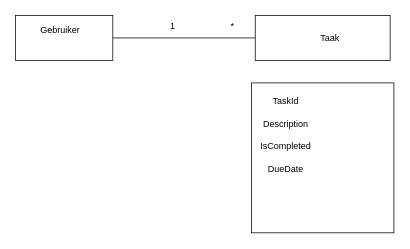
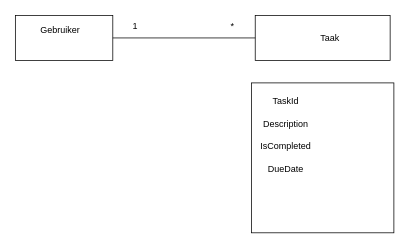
- <mxCell id="12" value="1" style="text;html=1;align=center;verticalAlign=middle;whiteSpace=wrap;rounded=0;" vertex="1" parent="1"><mxGeometry x="200" y="20" width="60" height="30" as="geometry" /></mxCell>
+ <mxCell id="12" value="1" style="text;html=1;align=center;verticalAlign=middle;whiteSpace=wrap;rounded=0;" vertex="1" parent="1"><mxGeometry x="150" y="20" width="60" height="30" as="geometry" /></mxCell>
